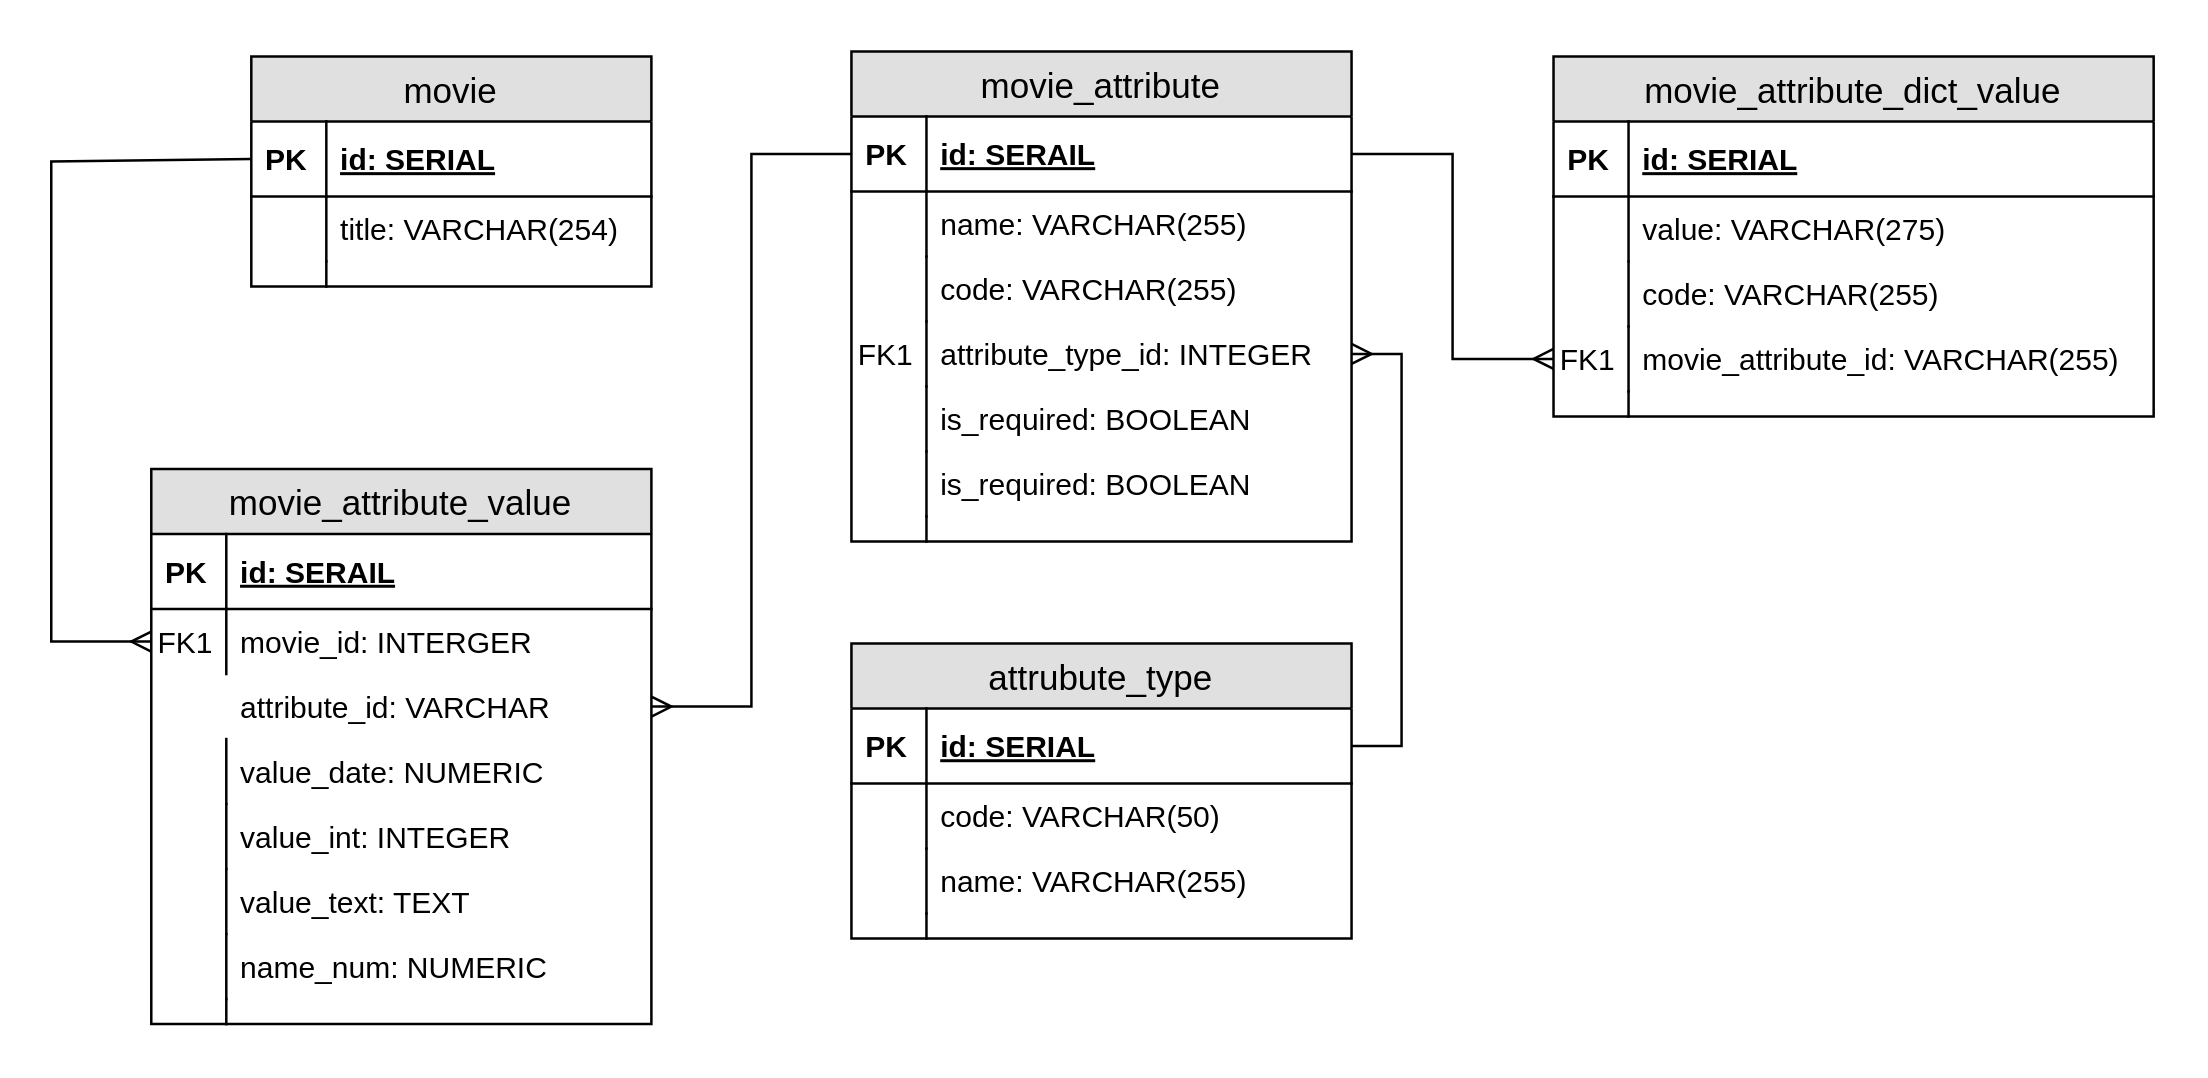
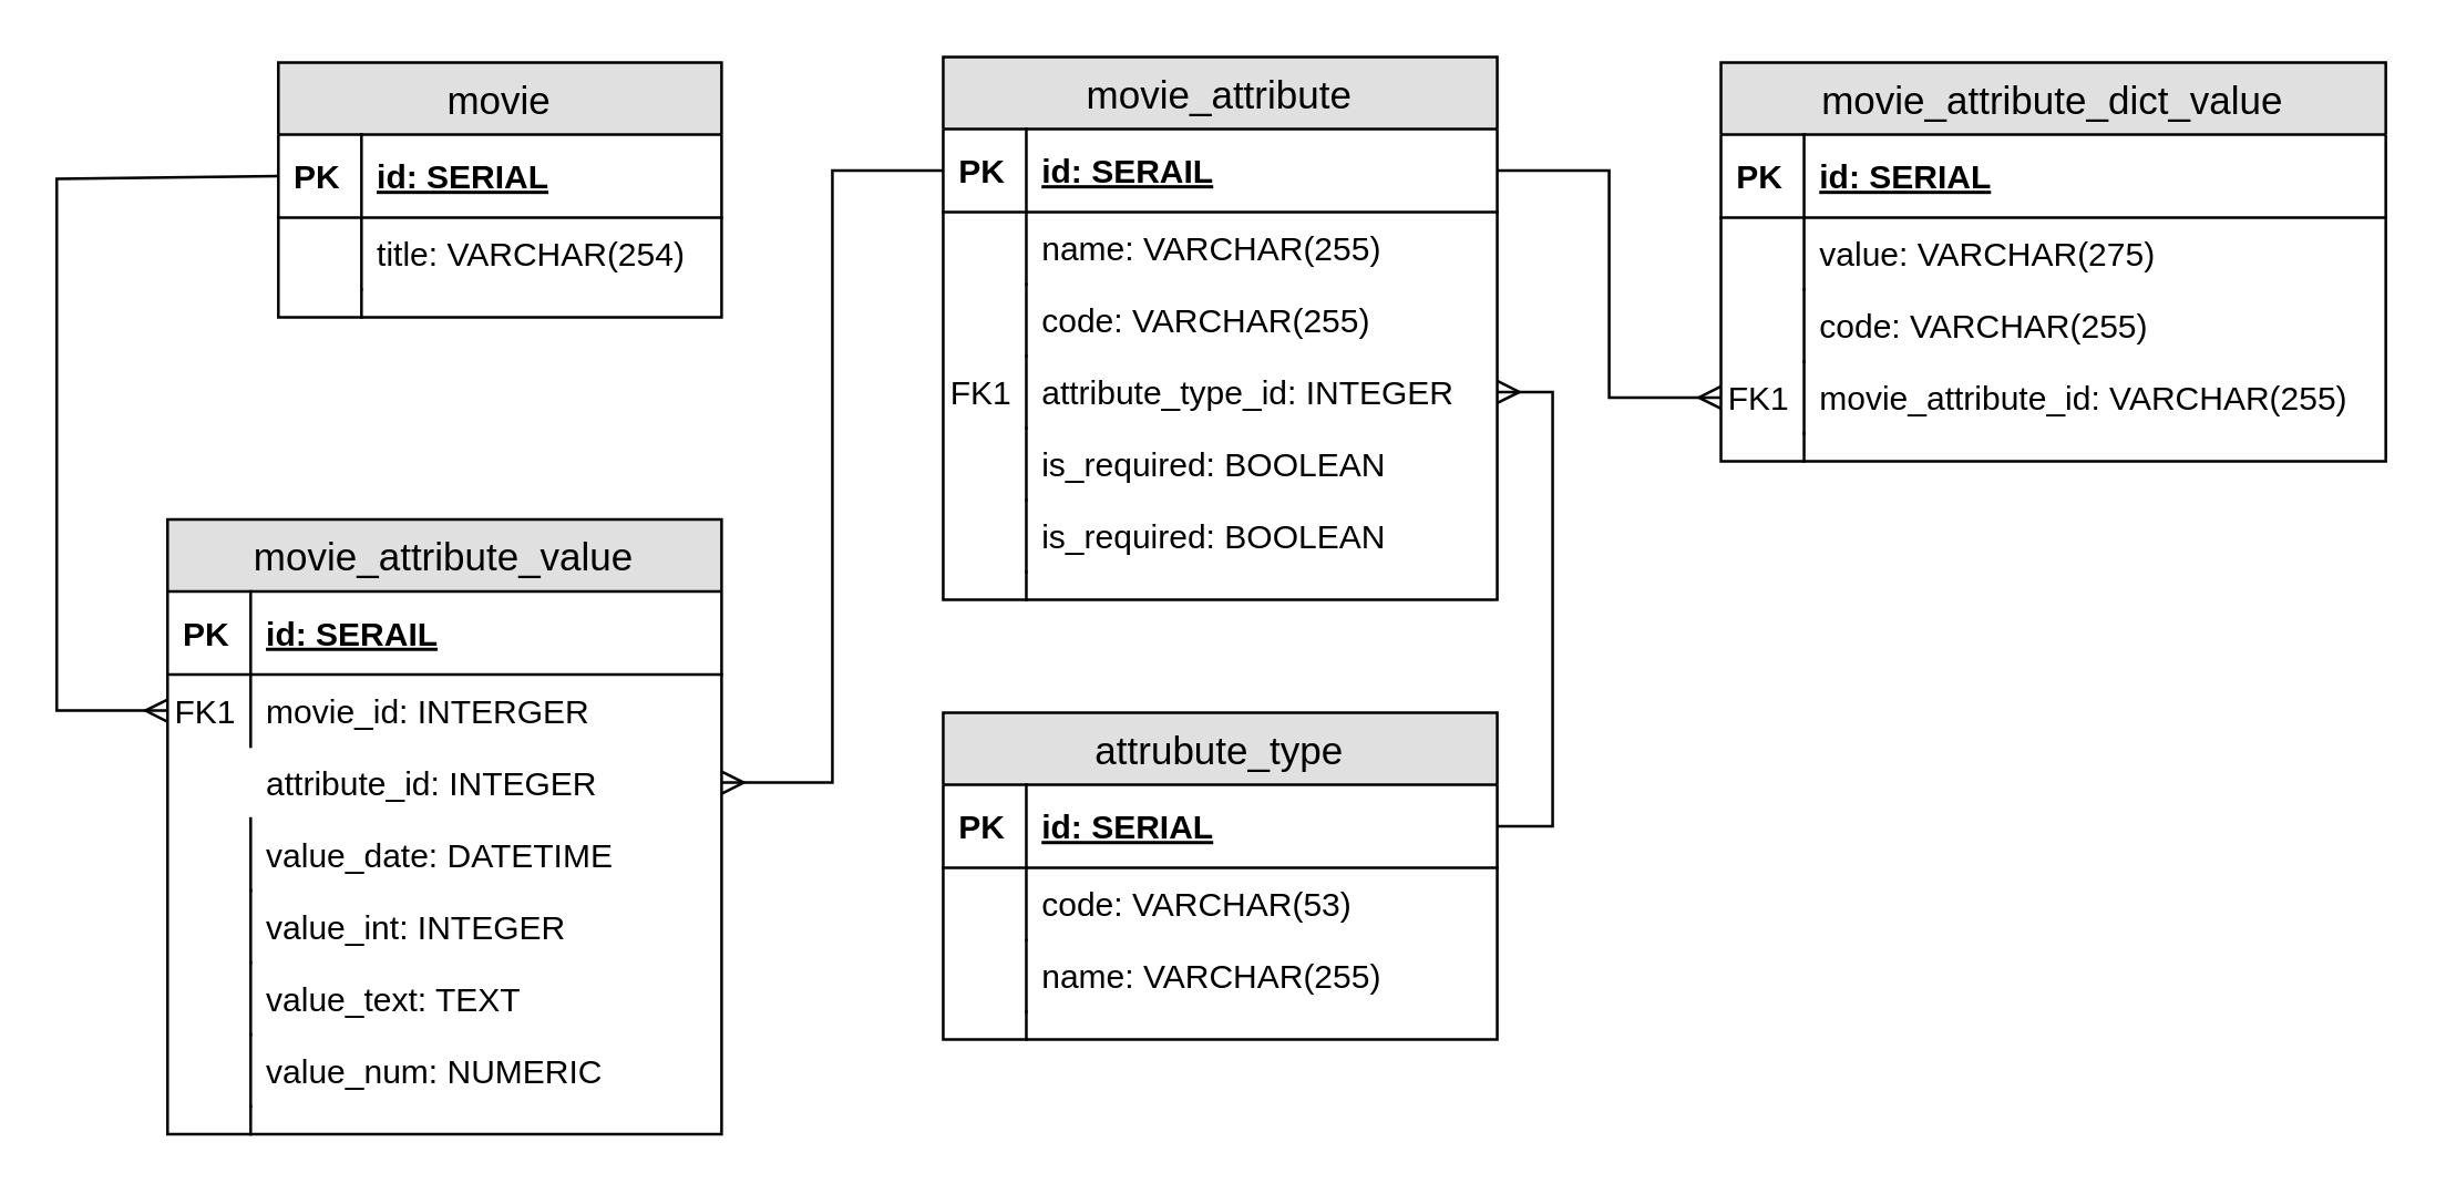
- <mxCell id="38" value="attribute_id: VARCHAR" style="shape=partialRectangle;top=0;left=0;right=0;bottom=0;align=left;verticalAlign=top;fillColor=none;spacingLeft=34;spacingRight=4;overflow=hidden;rotatable=0;points=[[0,0.5],[1,0.5]];portConstraint=eastwest;dropTarget=0;fontSize=12;" vertex="1" parent="33"><mxGeometry y="82" width="200" height="26" as="geometry" /></mxCell>
+ <mxCell id="38" value="attribute_id: INTEGER" style="shape=partialRectangle;top=0;left=0;right=0;bottom=0;align=left;verticalAlign=top;fillColor=none;spacingLeft=34;spacingRight=4;overflow=hidden;rotatable=0;points=[[0,0.5],[1,0.5]];portConstraint=eastwest;dropTarget=0;fontSize=12;" vertex="1" parent="33"><mxGeometry y="82" width="200" height="26" as="geometry" /></mxCell>
- <mxCell id="39" value="value_date: NUMERIC" style="shape=partialRectangle;top=0;left=0;right=0;bottom=0;align=left;verticalAlign=top;fillColor=none;spacingLeft=34;spacingRight=4;overflow=hidden;rotatable=0;points=[[0,0.5],[1,0.5]];portConstraint=eastwest;dropTarget=0;fontSize=12;" vertex="1" parent="33"><mxGeometry y="108" width="200" height="26" as="geometry" /></mxCell>
+ <mxCell id="39" value="value_date: DATETIME" style="shape=partialRectangle;top=0;left=0;right=0;bottom=0;align=left;verticalAlign=top;fillColor=none;spacingLeft=34;spacingRight=4;overflow=hidden;rotatable=0;points=[[0,0.5],[1,0.5]];portConstraint=eastwest;dropTarget=0;fontSize=12;" vertex="1" parent="33"><mxGeometry y="108" width="200" height="26" as="geometry" /></mxCell>
- <mxCell id="12" value="code: VARCHAR(50)" style="shape=partialRectangle;top=0;left=0;right=0;bottom=0;align=left;verticalAlign=top;fillColor=none;spacingLeft=34;spacingRight=4;overflow=hidden;rotatable=0;points=[[0,0.5],[1,0.5]];portConstraint=eastwest;dropTarget=0;fontSize=12;" vertex="1" parent="9"><mxGeometry y="56" width="200" height="26" as="geometry" /></mxCell>
+ <mxCell id="12" value="code: VARCHAR(53)" style="shape=partialRectangle;top=0;left=0;right=0;bottom=0;align=left;verticalAlign=top;fillColor=none;spacingLeft=34;spacingRight=4;overflow=hidden;rotatable=0;points=[[0,0.5],[1,0.5]];portConstraint=eastwest;dropTarget=0;fontSize=12;" vertex="1" parent="9"><mxGeometry y="56" width="200" height="26" as="geometry" /></mxCell>
- <mxCell id="45" value="name_num: NUMERIC&#10;" style="shape=partialRectangle;top=0;left=0;right=0;bottom=0;align=left;verticalAlign=top;fillColor=none;spacingLeft=34;spacingRight=4;overflow=hidden;rotatable=0;points=[[0,0.5],[1,0.5]];portConstraint=eastwest;dropTarget=0;fontSize=12;" vertex="1" parent="33"><mxGeometry y="186" width="200" height="26" as="geometry" /></mxCell>
+ <mxCell id="45" value="value_num: NUMERIC&#10;" style="shape=partialRectangle;top=0;left=0;right=0;bottom=0;align=left;verticalAlign=top;fillColor=none;spacingLeft=34;spacingRight=4;overflow=hidden;rotatable=0;points=[[0,0.5],[1,0.5]];portConstraint=eastwest;dropTarget=0;fontSize=12;" vertex="1" parent="33"><mxGeometry y="186" width="200" height="26" as="geometry" /></mxCell>
